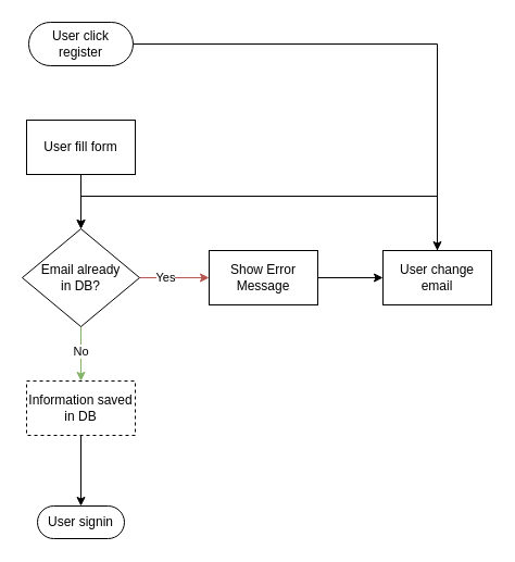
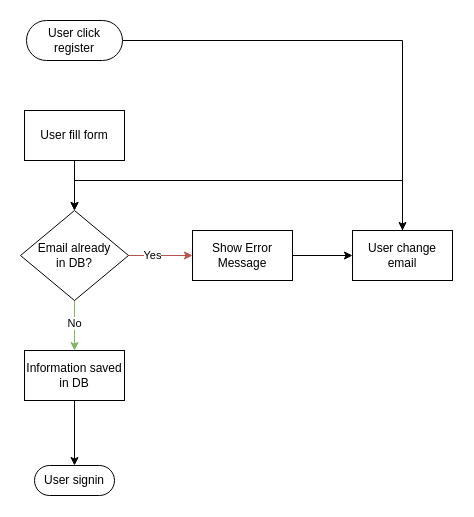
- <mxCell id="16" value="Information saved in DB" style="html=1;dashed=1;whiteSpace=wrap;" vertex="1" parent="1"><mxGeometry x="24" y="350" width="100" height="50" as="geometry" /></mxCell>
+ <mxCell id="16" value="Information saved in DB" style="html=1;dashed=0;whiteSpace=wrap;" vertex="1" parent="1"><mxGeometry x="24" y="350" width="100" height="50" as="geometry" /></mxCell>
